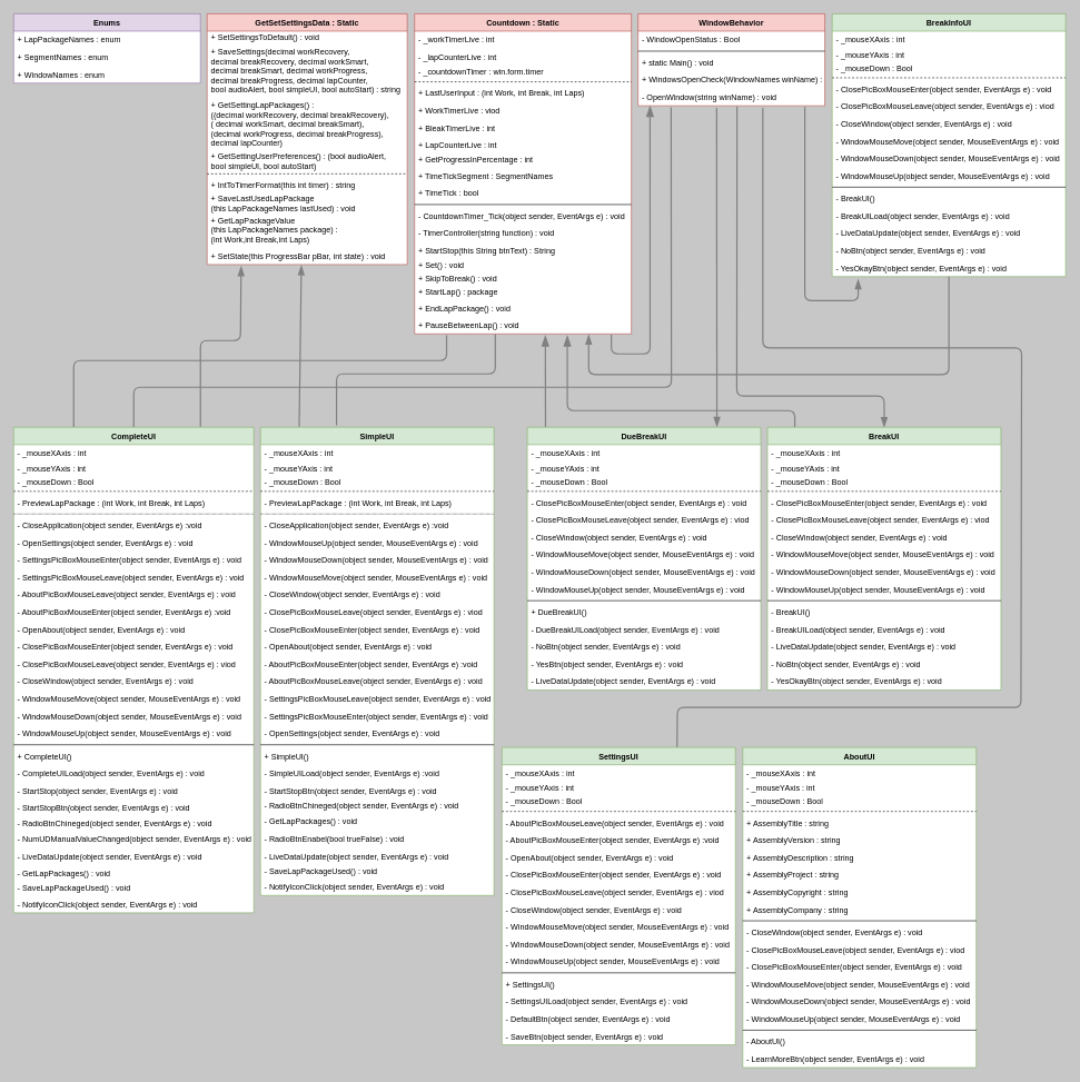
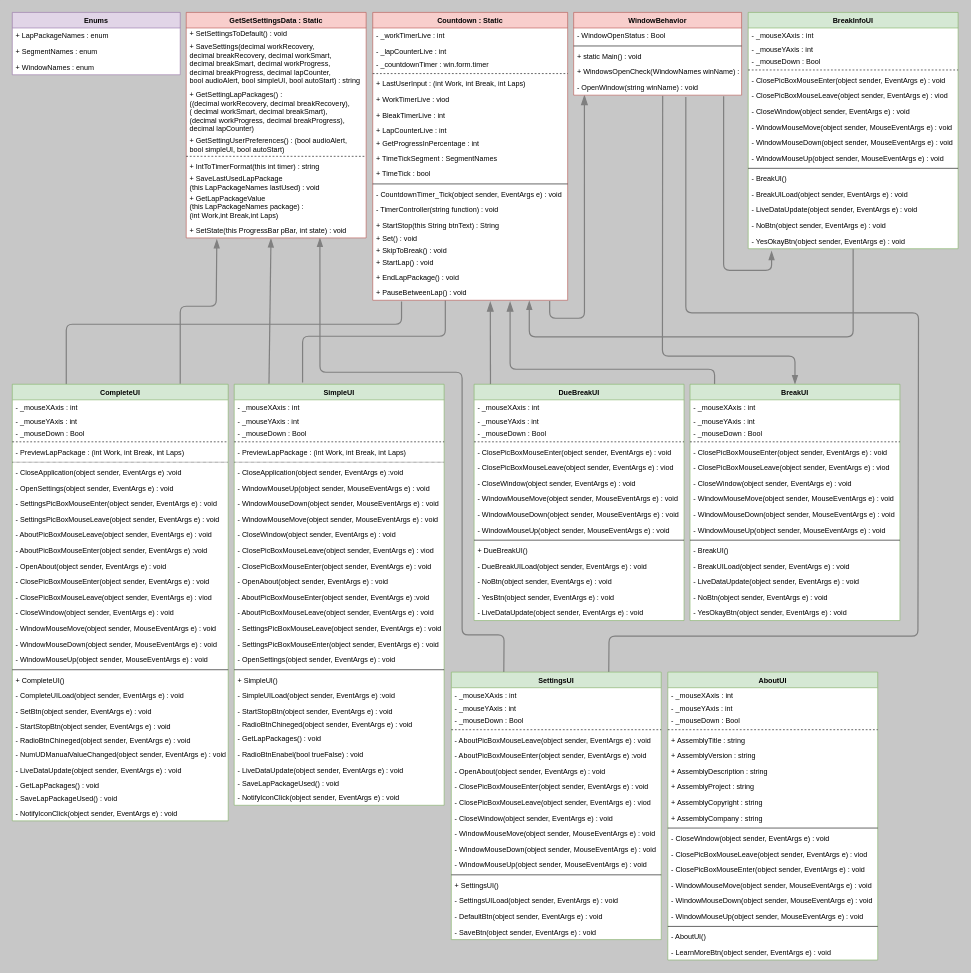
- <mxCell id="5" value="" style="endArrow=none;html=1;entryX=0.421;entryY=1.113;entryDx=0;entryDy=0;entryPerimeter=0;startArrow=blockThin;startFill=1;startSize=10;strokeWidth=2;strokeColor=#808080;exitX=0.812;exitY=-0.001;exitDx=0;exitDy=0;exitPerimeter=0;" parent="1" source="57" target="39" edge="1"><mxGeometry width="50" height="50" relative="1" as="geometry"><mxPoint x="1074" y="637" as="sourcePoint" /><mxPoint x="730" y="610" as="targetPoint" /><Array as="points" /></mxGeometry></mxCell>
- <mxCell id="31" value="+ StartLap() : package" style="text;html=1;align=left;verticalAlign=middle;resizable=0;points=[];autosize=1;spacingLeft=4;spacing=2;" parent="13" vertex="1"><mxGeometry y="408" width="325" height="20" as="geometry" /></mxCell>
+ <mxCell id="31" value="+ StartLap() : void" style="text;html=1;align=left;verticalAlign=middle;resizable=0;points=[];autosize=1;spacingLeft=4;spacing=2;" parent="13" vertex="1"><mxGeometry y="408" width="325" height="20" as="geometry" /></mxCell>
- <mxCell id="4" value="" style="endArrow=none;html=1;entryX=0.177;entryY=1.079;entryDx=0;entryDy=0;entryPerimeter=0;exitX=0.5;exitY=0;exitDx=0;exitDy=0;endFill=0;startArrow=none;startFill=0;startSize=24;strokeWidth=2;strokeColor=#808080;" parent="1" source="91" target="39" edge="1"><mxGeometry width="50" height="50" relative="1" as="geometry"><mxPoint x="1170" y="660" as="sourcePoint" /><mxPoint x="1220" y="610" as="targetPoint" /><Array as="points"><mxPoint x="200" y="580" /><mxPoint x="1006" y="580" /></Array></mxGeometry></mxCell>
+ <mxCell id="11" style="edgeStyle=none;rounded=1;orthogonalLoop=1;jettySize=auto;html=1;exitX=0.743;exitY=1.004;exitDx=0;exitDy=0;startArrow=blockThin;startFill=1;startSize=10;endArrow=none;endFill=0;exitPerimeter=0;entryX=0.25;entryY=0;entryDx=0;entryDy=0;strokeWidth=2;strokeColor=#808080;" parent="1" source="161" target="169" edge="1"><mxGeometry relative="1" as="geometry"><mxPoint x="760" y="620" as="targetPoint" /><mxPoint x="741.925" y="512.002" as="sourcePoint" /><Array as="points"><mxPoint x="533" y="620" /><mxPoint x="770" y="620" /><mxPoint x="770" y="1058" /><mxPoint x="840" y="1058" /></Array></mxGeometry></mxCell>
- <mxCell id="114" value="- StartStop(object sender, EventArgs e) : void" style="text;strokeColor=none;fillColor=none;align=left;verticalAlign=top;spacingLeft=4;spacingRight=4;overflow=hidden;rotatable=0;points=[[0,0.5],[1,0.5]];portConstraint=eastwest;" parent="91" vertex="1"><mxGeometry y="532" width="360" height="26" as="geometry" /></mxCell>
+ <mxCell id="114" value="- SetBtn(object sender, EventArgs e) : void" style="text;strokeColor=none;fillColor=none;align=left;verticalAlign=top;spacingLeft=4;spacingRight=4;overflow=hidden;rotatable=0;points=[[0,0.5],[1,0.5]];portConstraint=eastwest;" parent="91" vertex="1"><mxGeometry y="532" width="360" height="26" as="geometry" /></mxCell>
